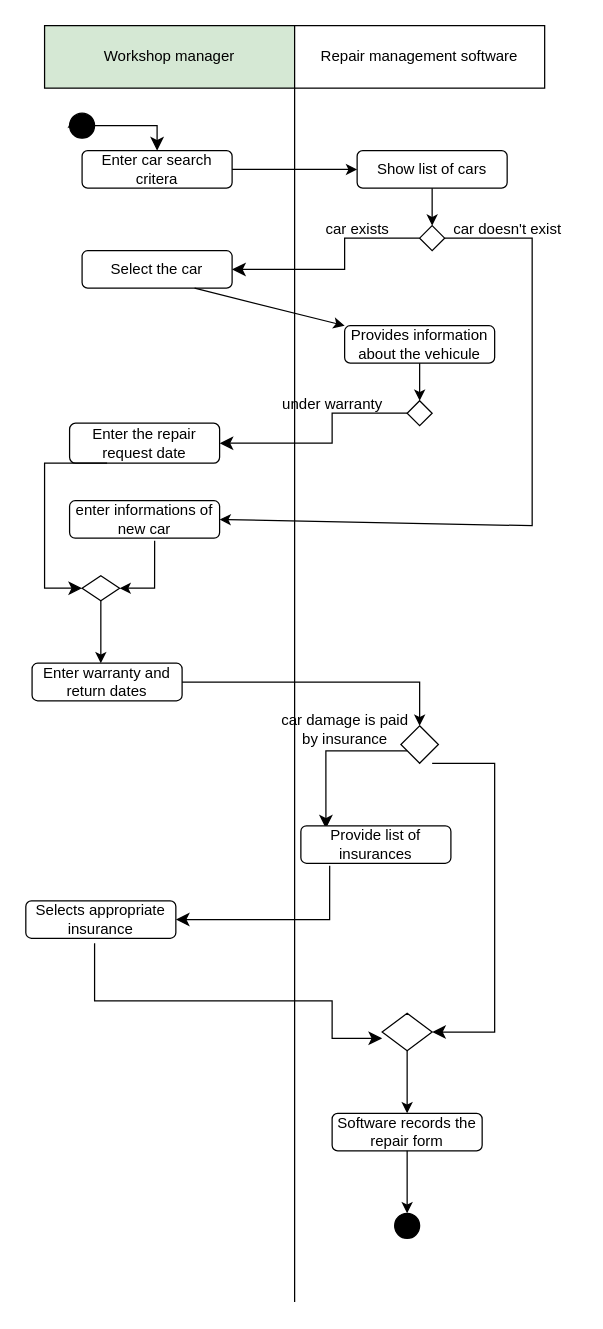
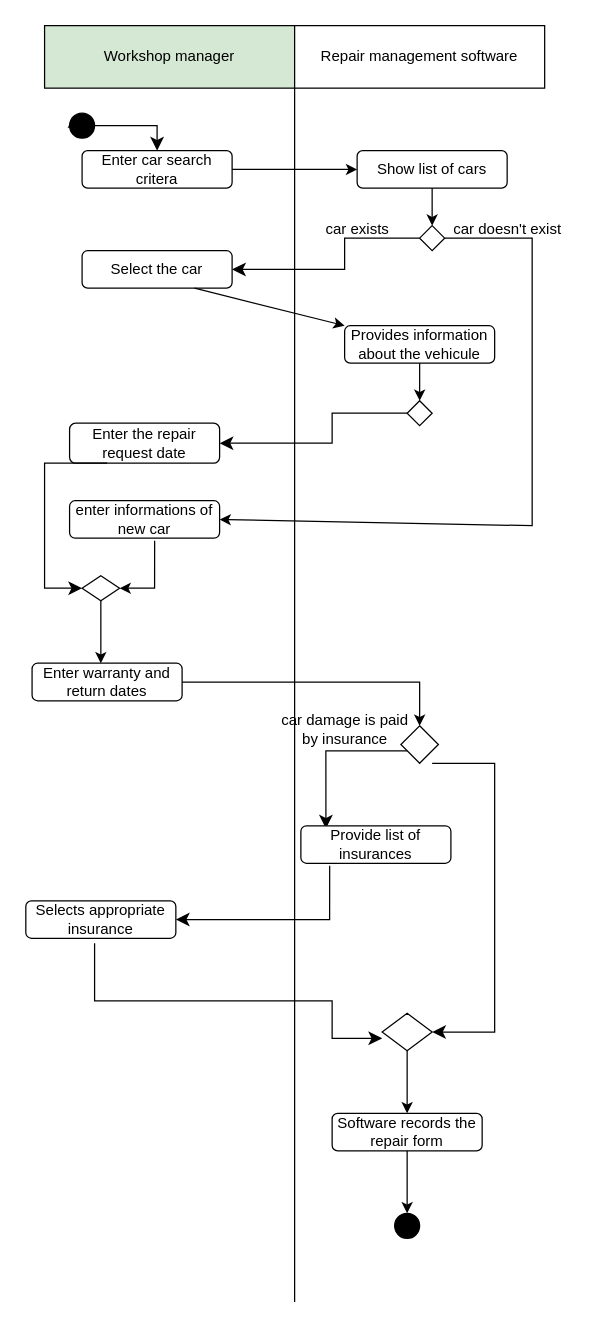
- <mxCell id="23" value="under warranty" style="text;html=1;align=center;verticalAlign=middle;resizable=0;points=[];autosize=1;strokeColor=none;fillColor=none;" vertex="1" parent="1"><mxGeometry x="215" y="308" width="100" height="30" as="geometry" /></mxCell>
